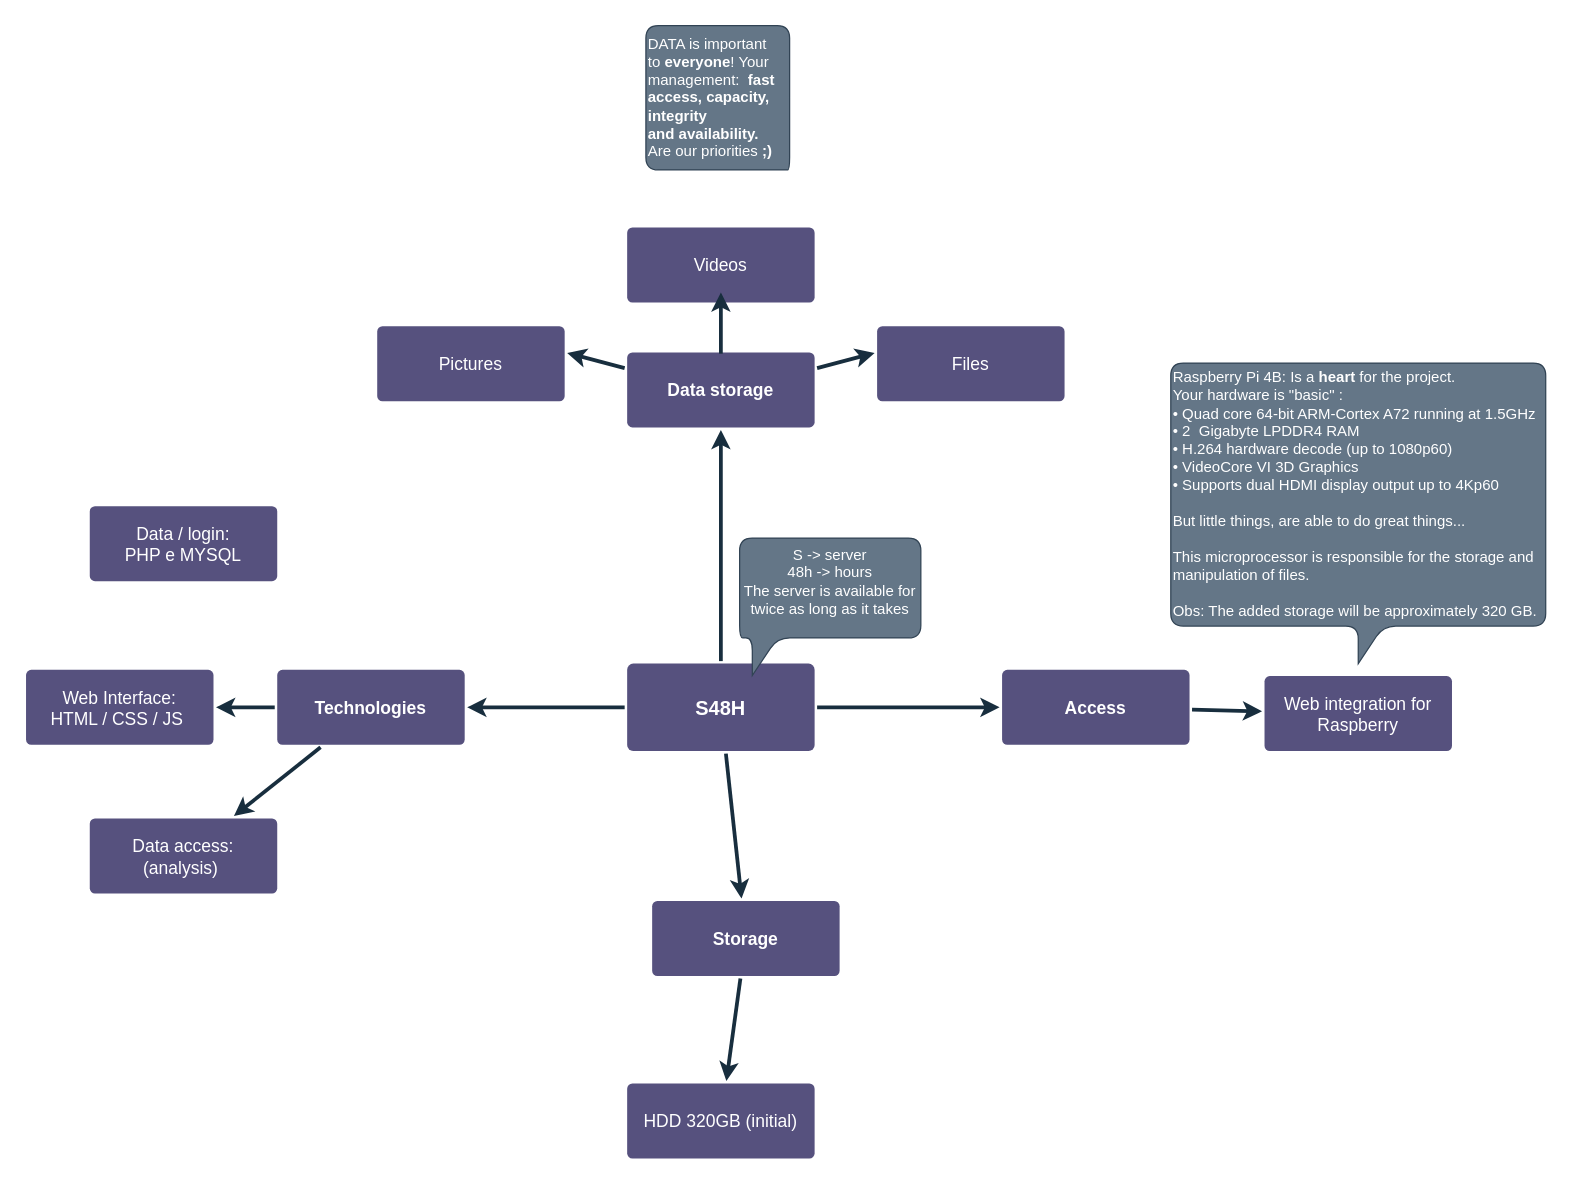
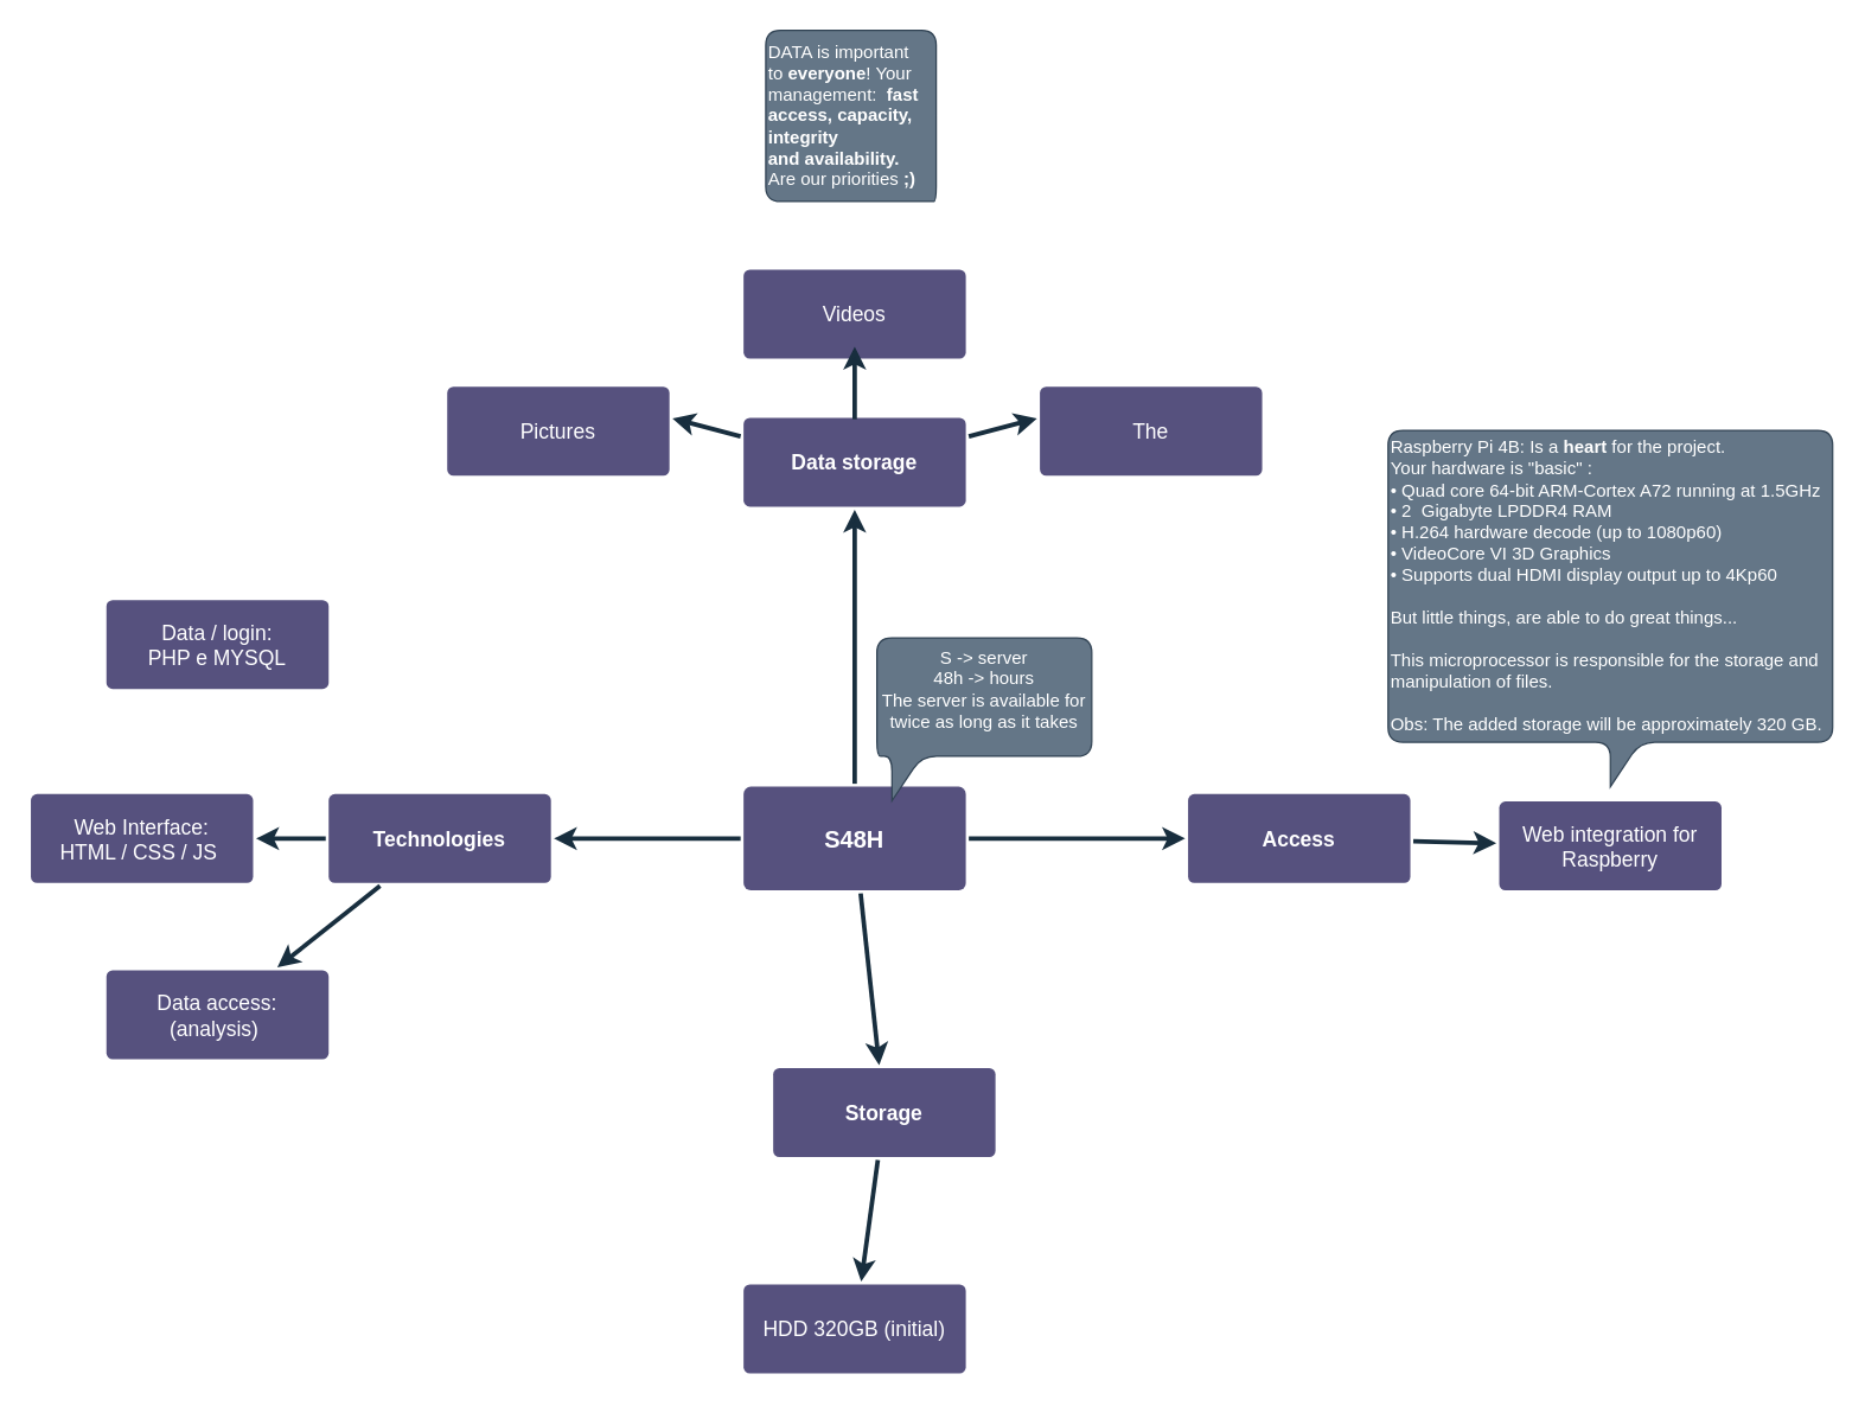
- <mxCell id="17" value="Files" style="rounded=1;whiteSpace=wrap;html=1;shadow=0;labelBackgroundColor=none;strokeColor=none;strokeWidth=3;fillColor=#56517E;fontFamily=Helvetica;fontSize=14;fontColor=#FFFFFF;align=center;spacing=5;arcSize=7;perimeterSpacing=2;" parent="1" vertex="1"><mxGeometry x="701" y="260.5" width="150" height="60" as="geometry" /></mxCell>
+ <mxCell id="17" value="The" style="rounded=1;whiteSpace=wrap;html=1;shadow=0;labelBackgroundColor=none;strokeColor=none;strokeWidth=3;fillColor=#56517E;fontFamily=Helvetica;fontSize=14;fontColor=#FFFFFF;align=center;spacing=5;arcSize=7;perimeterSpacing=2;" parent="1" vertex="1"><mxGeometry x="701" y="260.5" width="150" height="60" as="geometry" /></mxCell>
